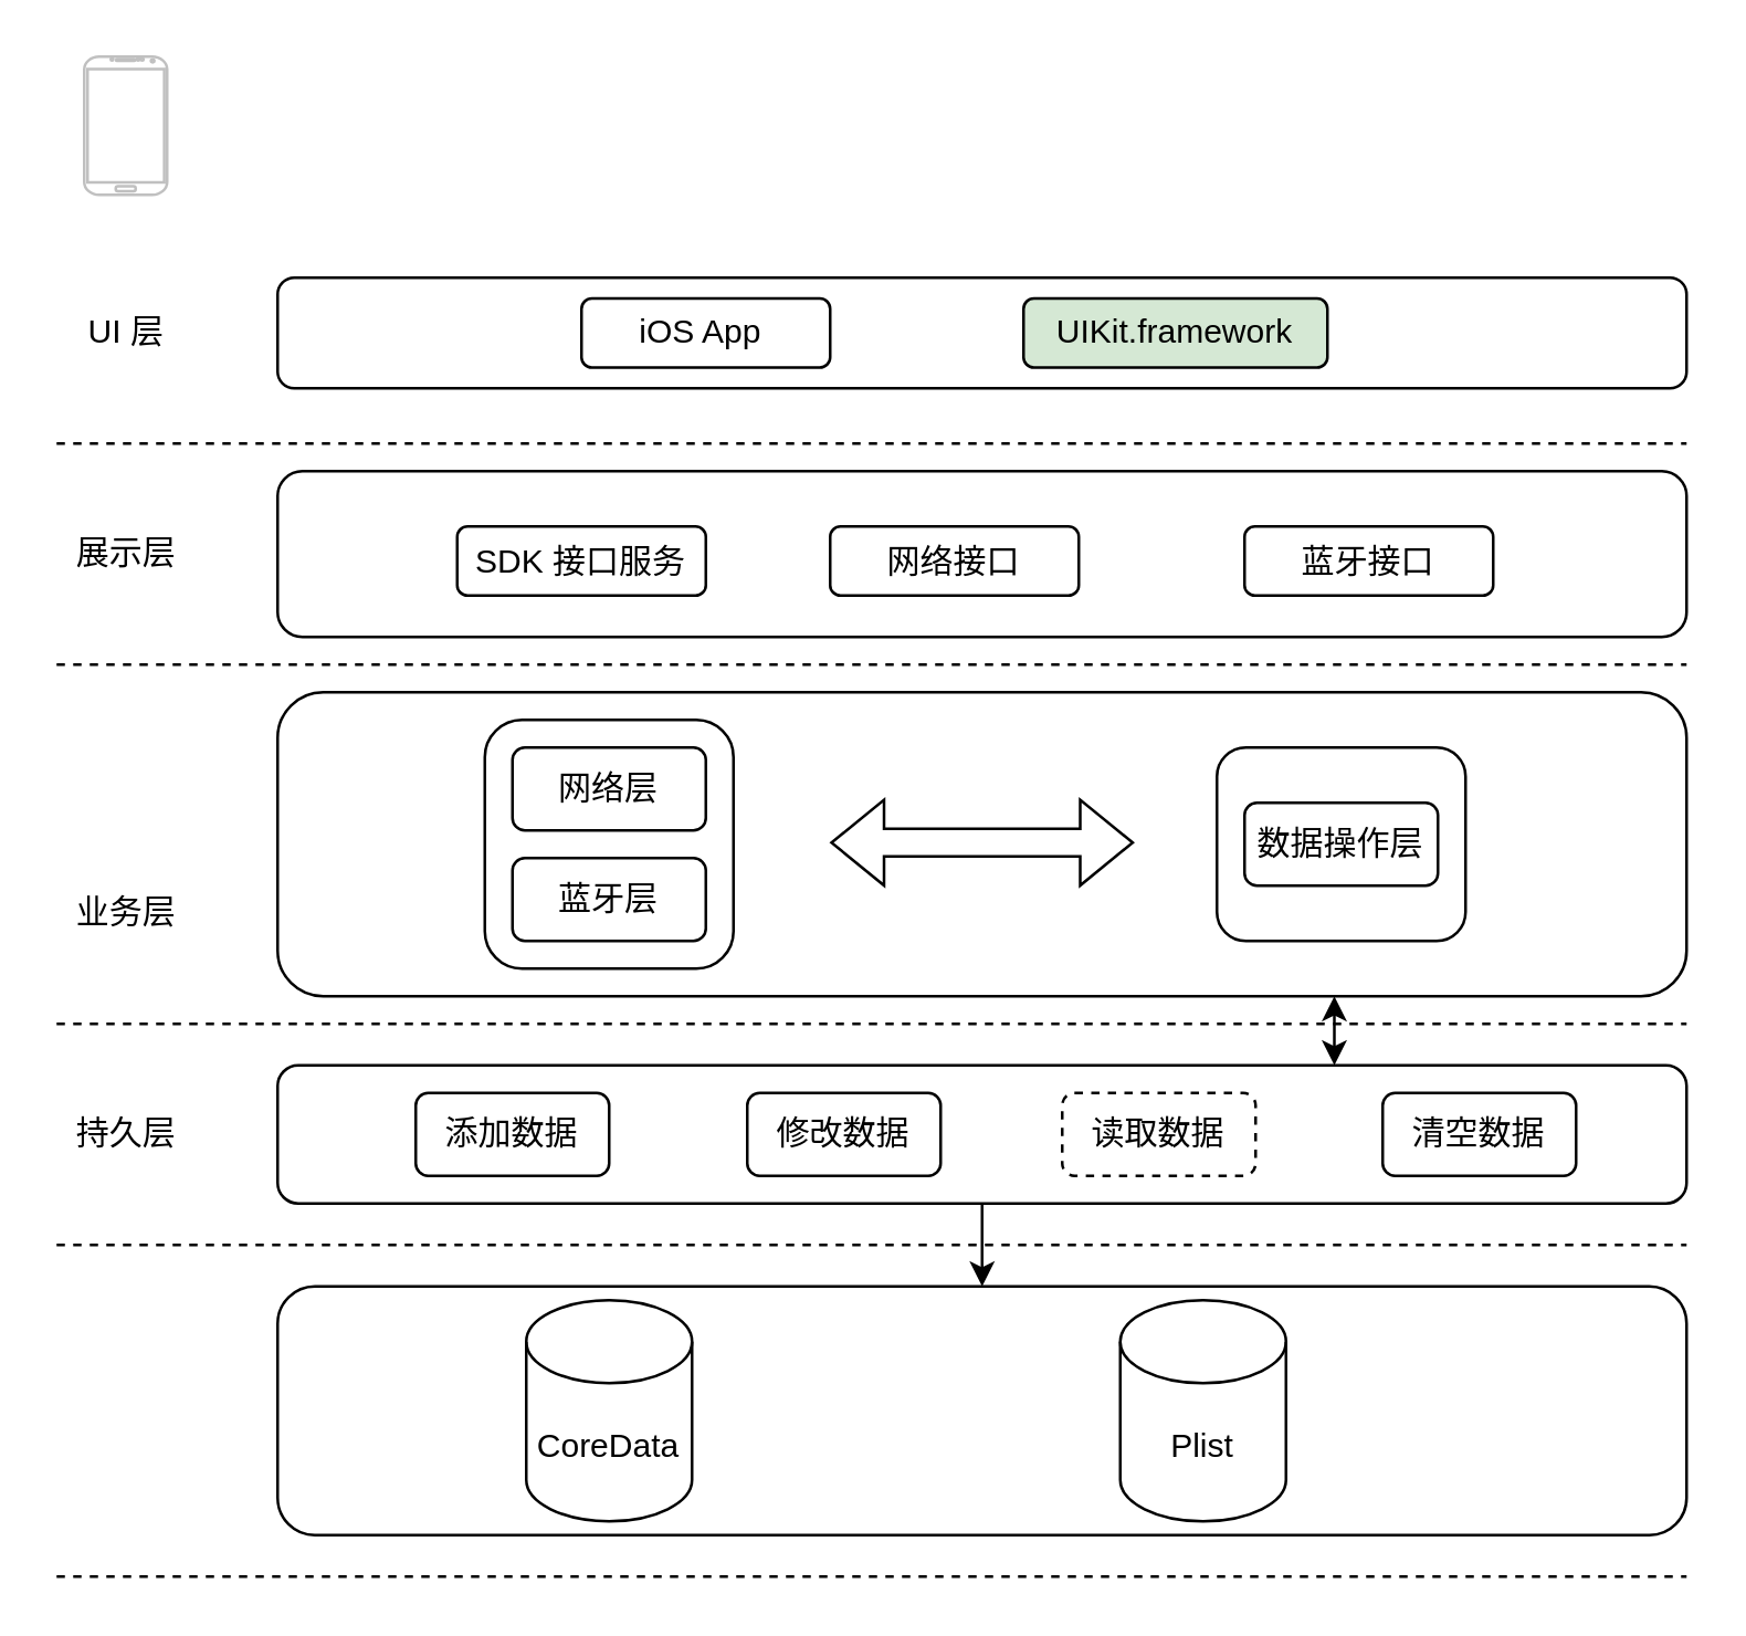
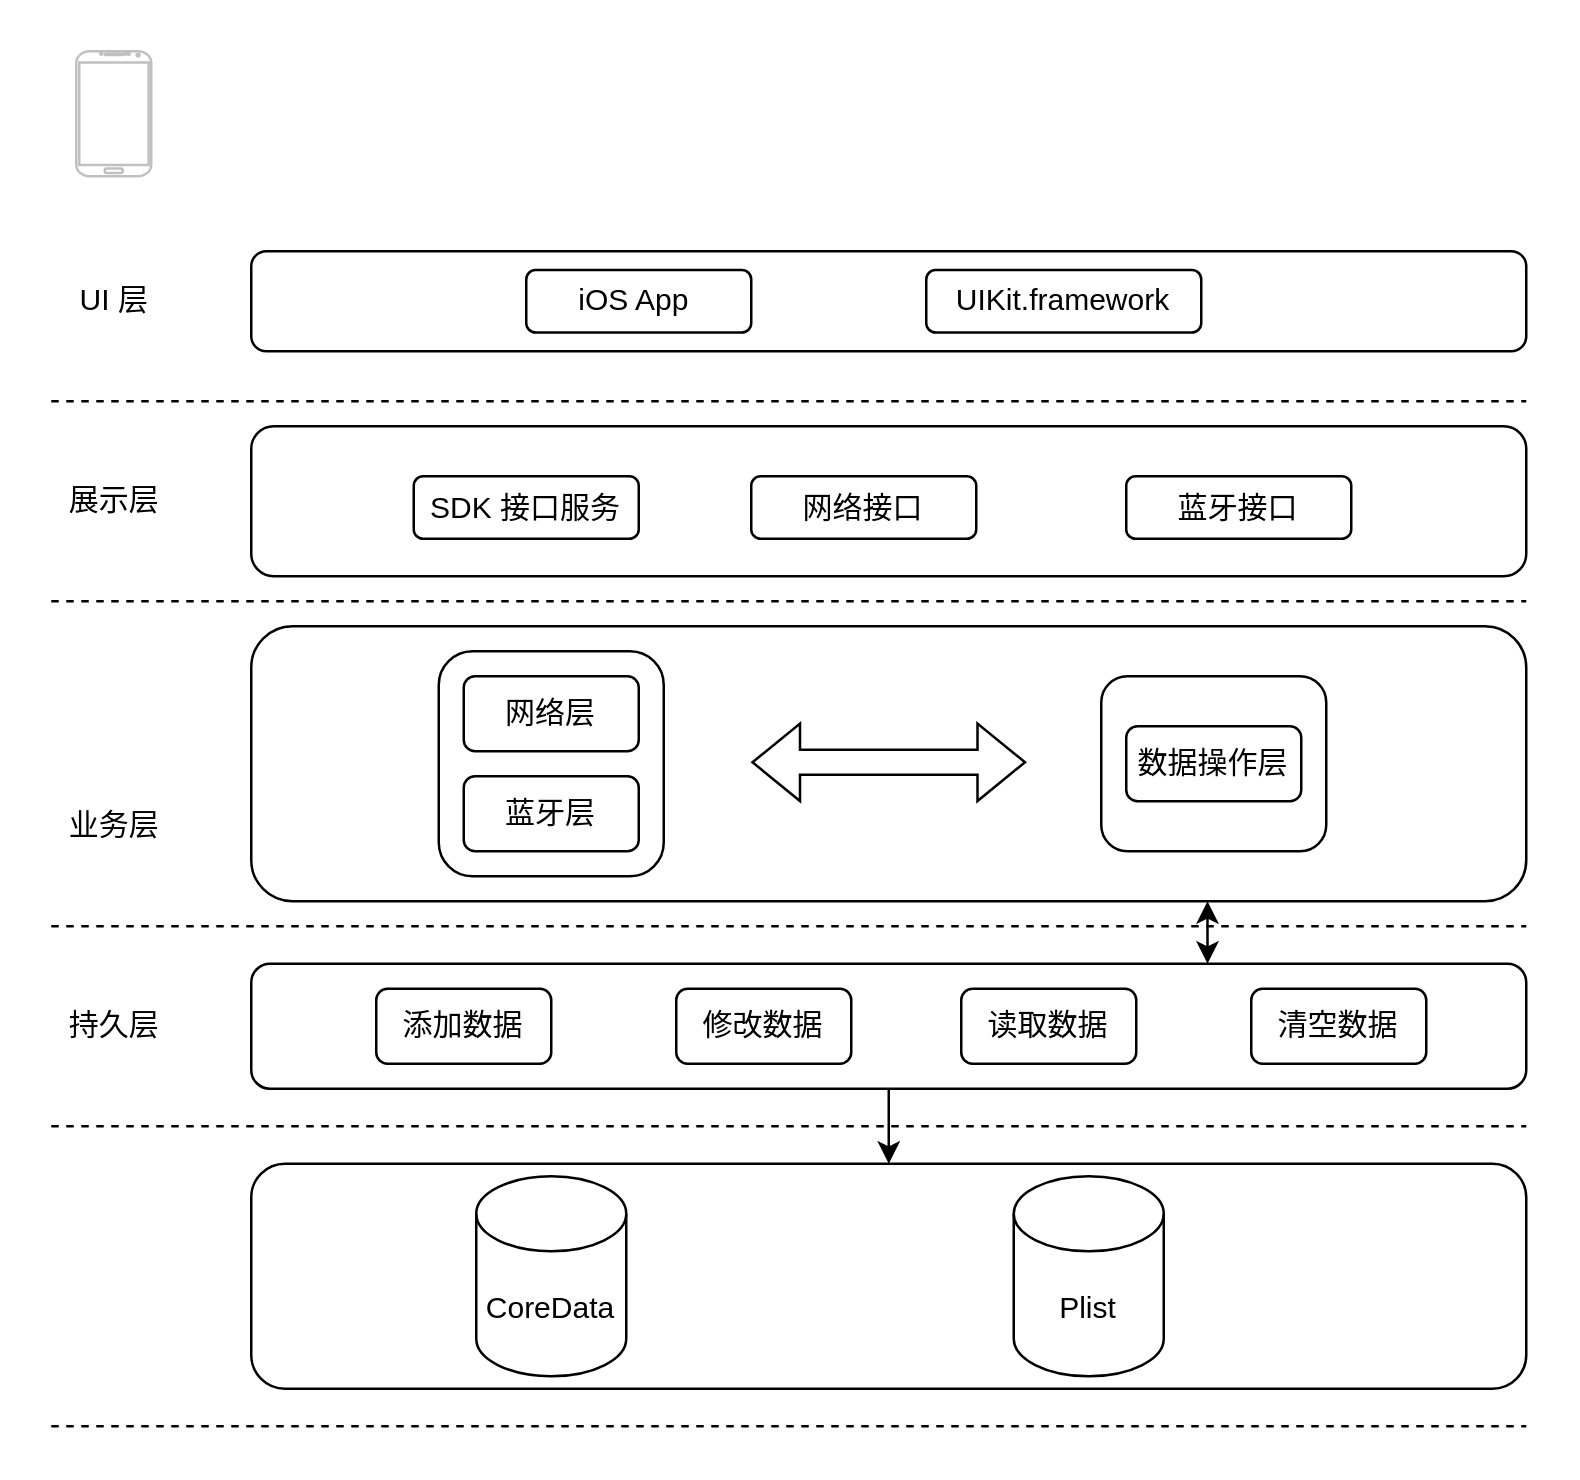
- <mxCell id="27" value="UIKit.framework" style="rounded=1;whiteSpace=wrap;html=1;fillColor=#d5e8d4;" vertex="1" parent="1"><mxGeometry x="370" y="107.5" width="110" height="25" as="geometry" /></mxCell>
+ <mxCell id="27" value="UIKit.framework" style="rounded=1;whiteSpace=wrap;html=1;" vertex="1" parent="1"><mxGeometry x="370" y="107.5" width="110" height="25" as="geometry" /></mxCell>
- <mxCell id="21" value="读取数据" style="rounded=1;whiteSpace=wrap;html=1;dashed=1;" parent="1" vertex="1"><mxGeometry x="384" y="395" width="70" height="30" as="geometry" /></mxCell>
+ <mxCell id="21" value="读取数据" style="rounded=1;whiteSpace=wrap;html=1;" parent="1" vertex="1"><mxGeometry x="384" y="395" width="70" height="30" as="geometry" /></mxCell>
